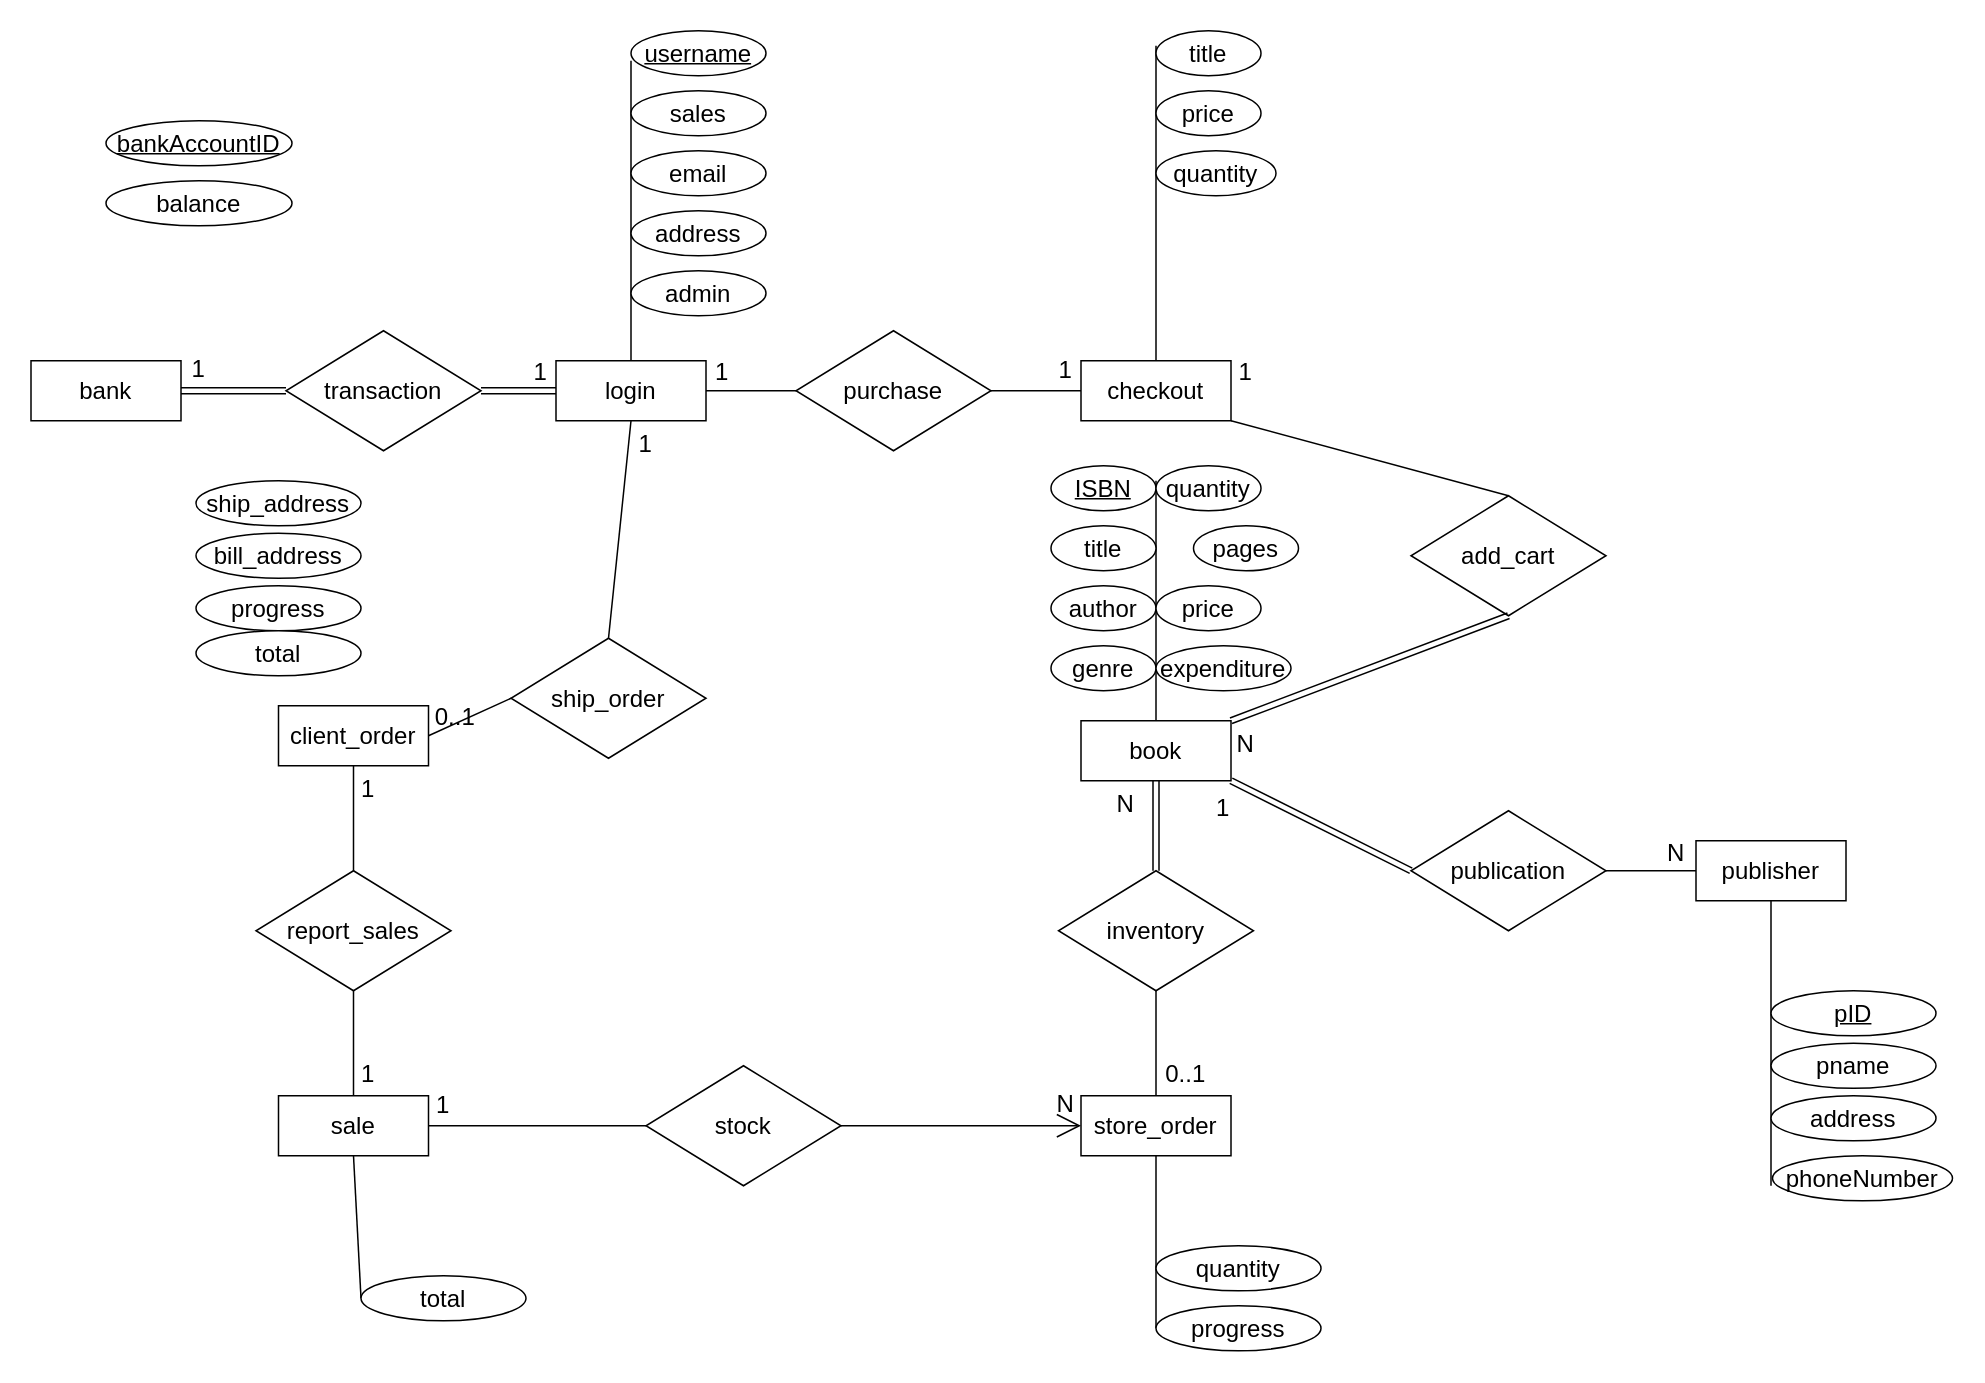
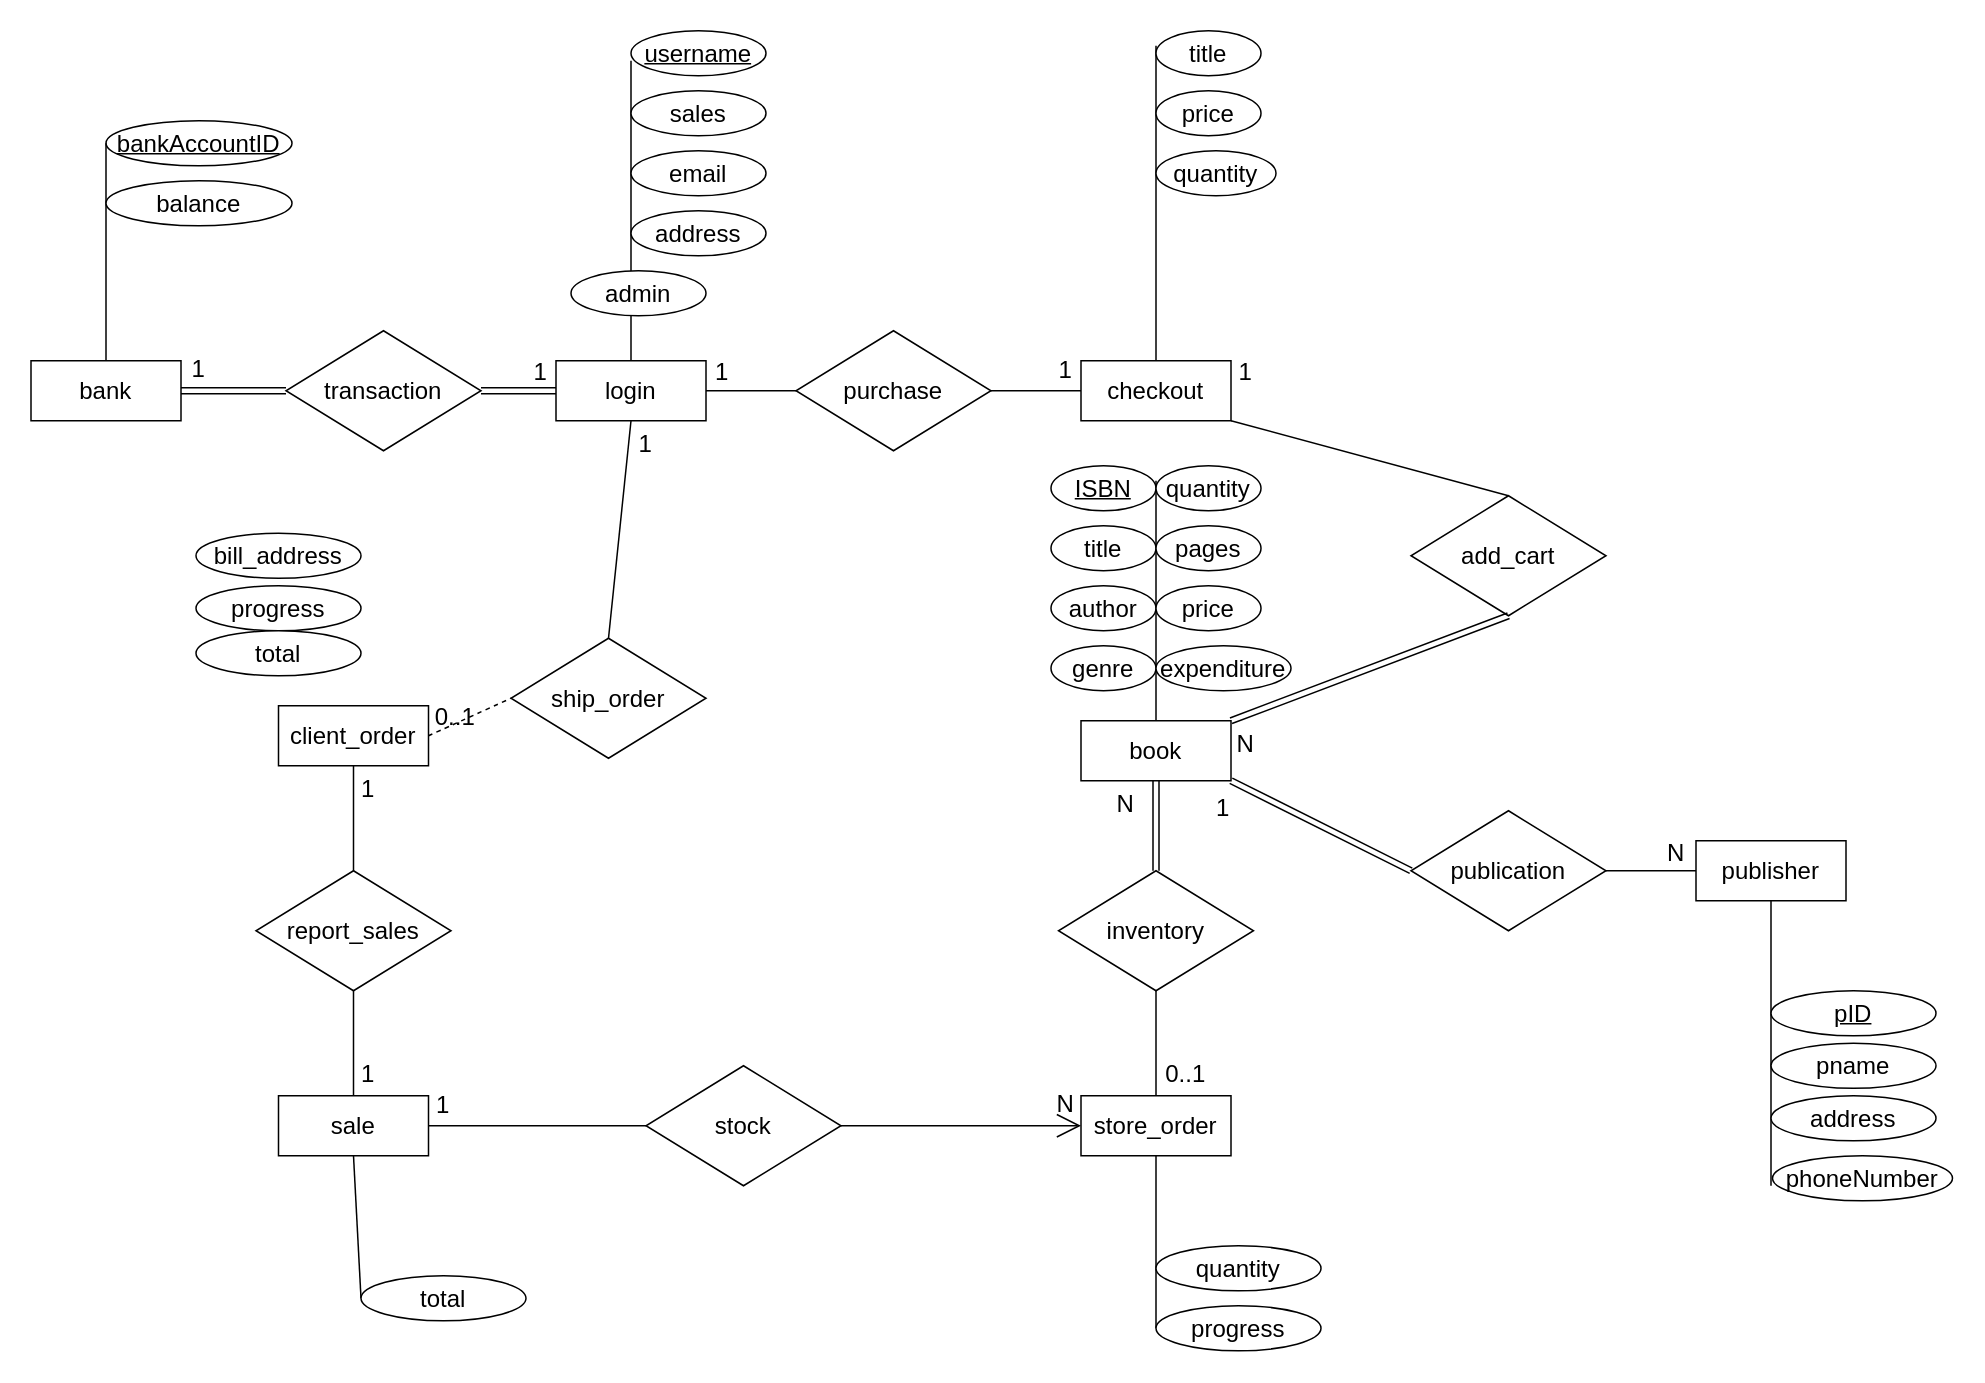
+ <mxCell id="35" value="" style="endArrow=none;html=1;rounded=0;fontSize=12;startSize=14;endSize=14;sourcePerimeterSpacing=8;targetPerimeterSpacing=8;curved=1;entryX=0.5;entryY=0;entryDx=0;entryDy=0;exitX=0;exitY=0.5;exitDx=0;exitDy=0;" edge="1" parent="1" source="34" target="2"><mxGeometry width="50" height="50" relative="1" as="geometry"><mxPoint x="70" y="60" as="sourcePoint" /><mxPoint x="70" y="230" as="targetPoint" /></mxGeometry></mxCell>
- <mxCell id="47" value="admin" style="ellipse;whiteSpace=wrap;html=1;fontSize=16;" vertex="1" parent="1"><mxGeometry x="420" y="180" width="90" height="30" as="geometry" /></mxCell>
+ <mxCell id="47" value="admin" style="ellipse;whiteSpace=wrap;html=1;fontSize=16;" vertex="1" parent="1"><mxGeometry x="380" y="180" width="90" height="30" as="geometry" /></mxCell>
- <mxCell id="59" value="ship_address" style="ellipse;whiteSpace=wrap;html=1;fontSize=16;" vertex="1" parent="1"><mxGeometry x="130" y="320" width="110" height="30" as="geometry" /></mxCell>
- <mxCell id="56" value="pages" style="ellipse;whiteSpace=wrap;html=1;fontSize=16;" vertex="1" parent="1"><mxGeometry x="795" y="350" width="70" height="30" as="geometry" /></mxCell>
+ <mxCell id="56" value="pages" style="ellipse;whiteSpace=wrap;html=1;fontSize=16;" vertex="1" parent="1"><mxGeometry x="770" y="350" width="70" height="30" as="geometry" /></mxCell>
- <mxCell id="27" value="" style="endArrow=none;html=1;rounded=0;fontSize=12;startSize=14;endSize=14;sourcePerimeterSpacing=8;targetPerimeterSpacing=8;curved=1;entryX=0;entryY=0.5;entryDx=0;entryDy=0;exitX=1;exitY=0.5;exitDx=0;exitDy=0;" edge="1" parent="1" source="6" target="15"><mxGeometry width="50" height="50" relative="1" as="geometry"><mxPoint x="500" y="490" as="sourcePoint" /><mxPoint x="550" y="440" as="targetPoint" /></mxGeometry></mxCell>
+ <mxCell id="27" value="" style="endArrow=none;html=1;rounded=0;fontSize=12;startSize=14;endSize=14;sourcePerimeterSpacing=8;targetPerimeterSpacing=8;curved=1;entryX=0;entryY=0.5;entryDx=0;entryDy=0;exitX=1;exitY=0.5;exitDx=0;exitDy=0;dashed=1;" edge="1" parent="1" source="6" target="15"><mxGeometry width="50" height="50" relative="1" as="geometry"><mxPoint x="500" y="490" as="sourcePoint" /><mxPoint x="550" y="440" as="targetPoint" /></mxGeometry></mxCell>
